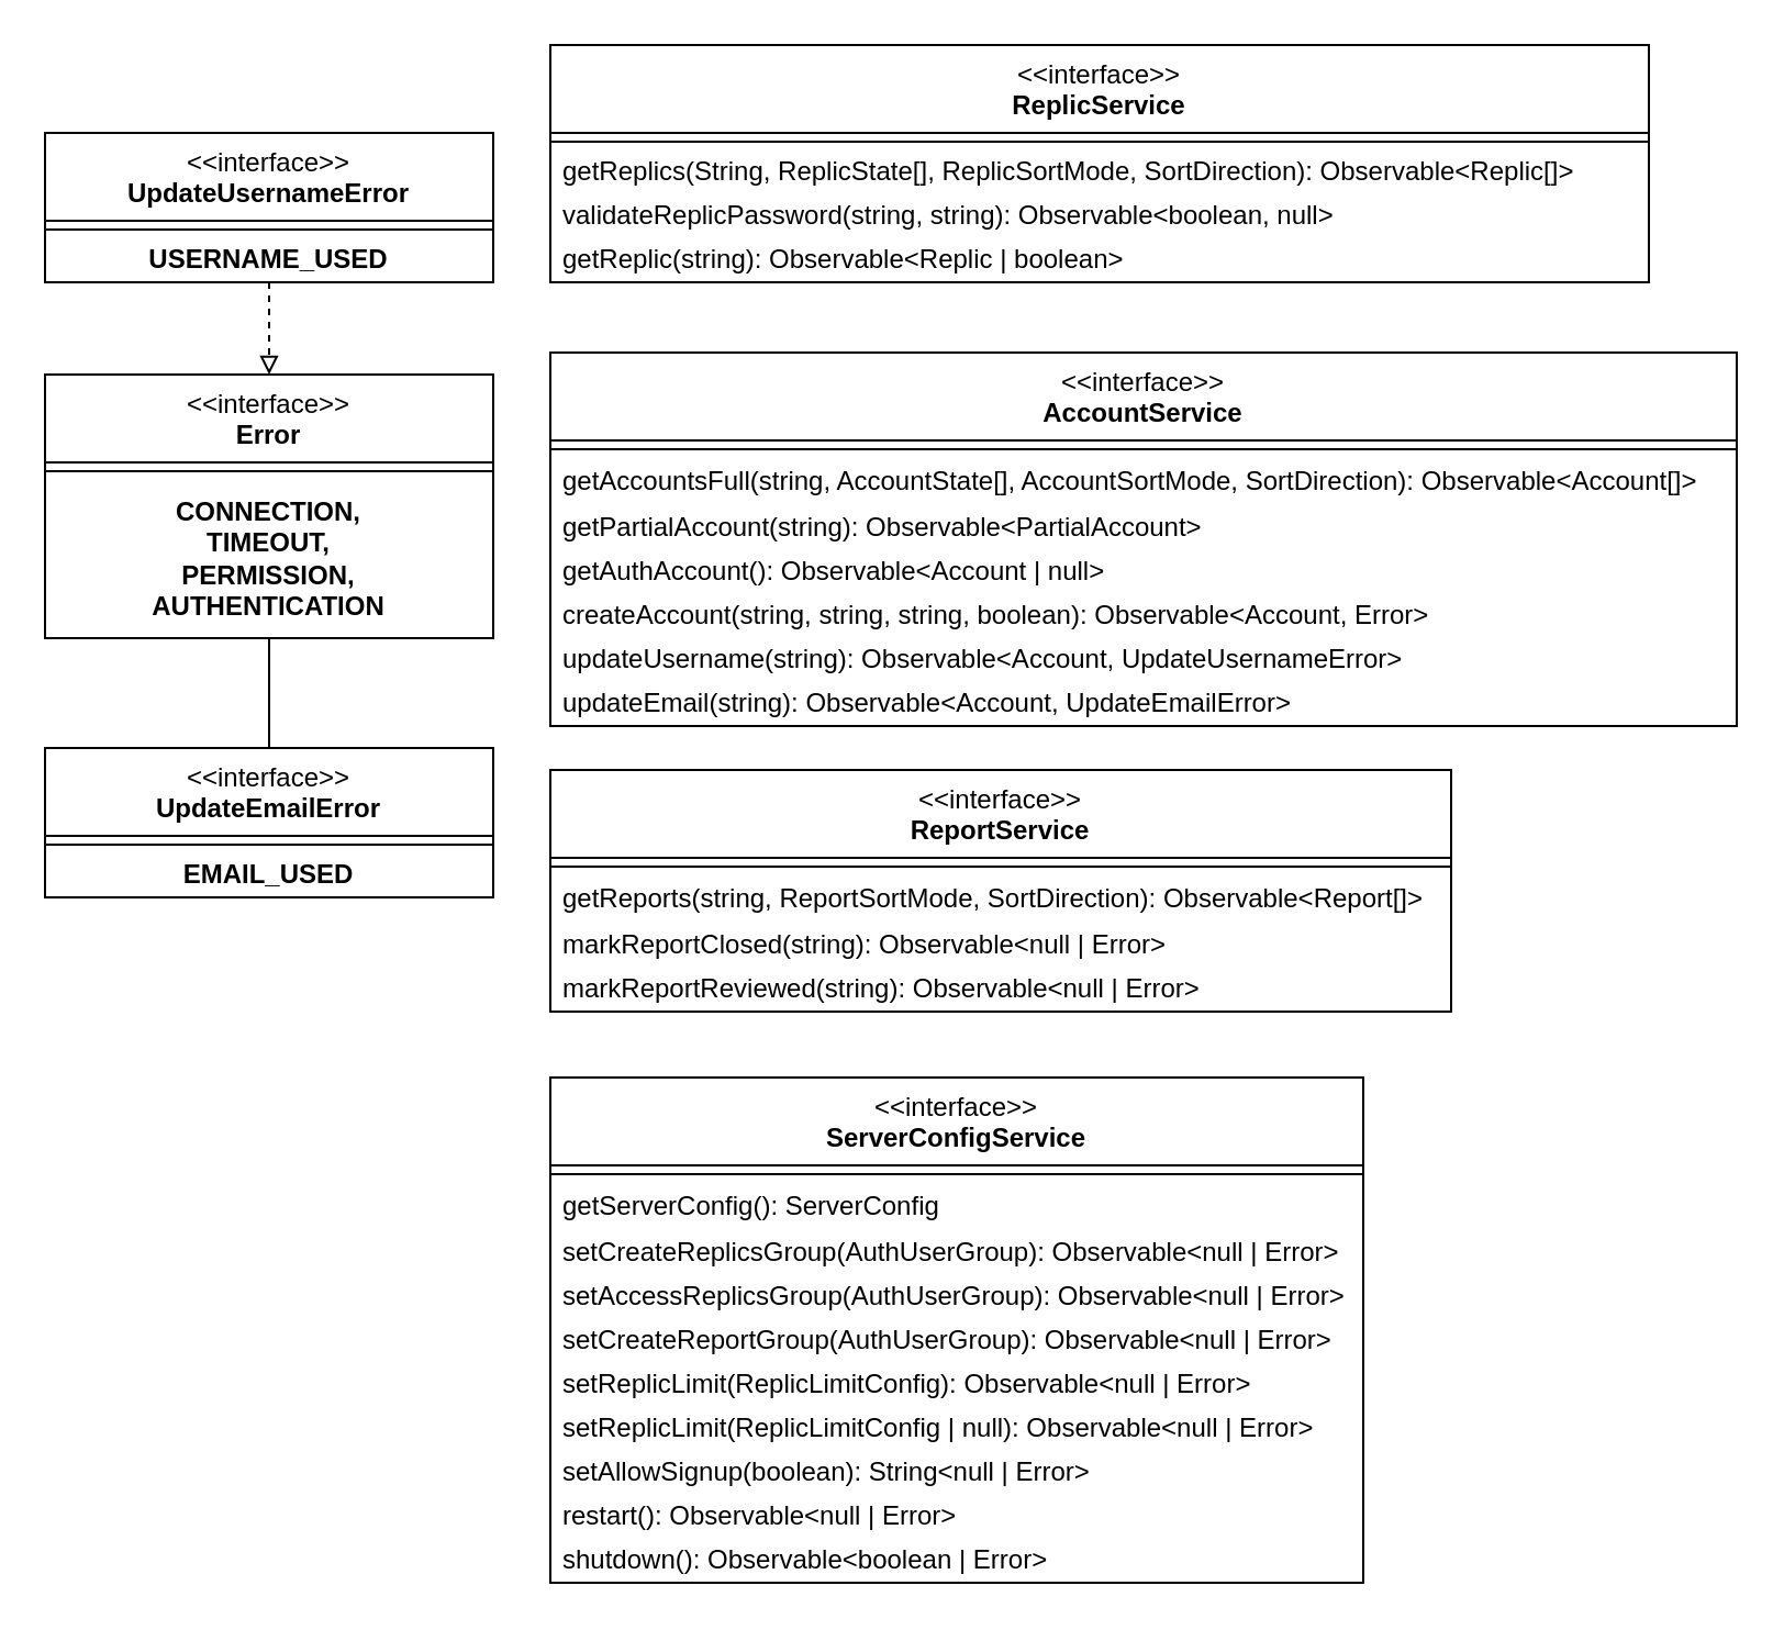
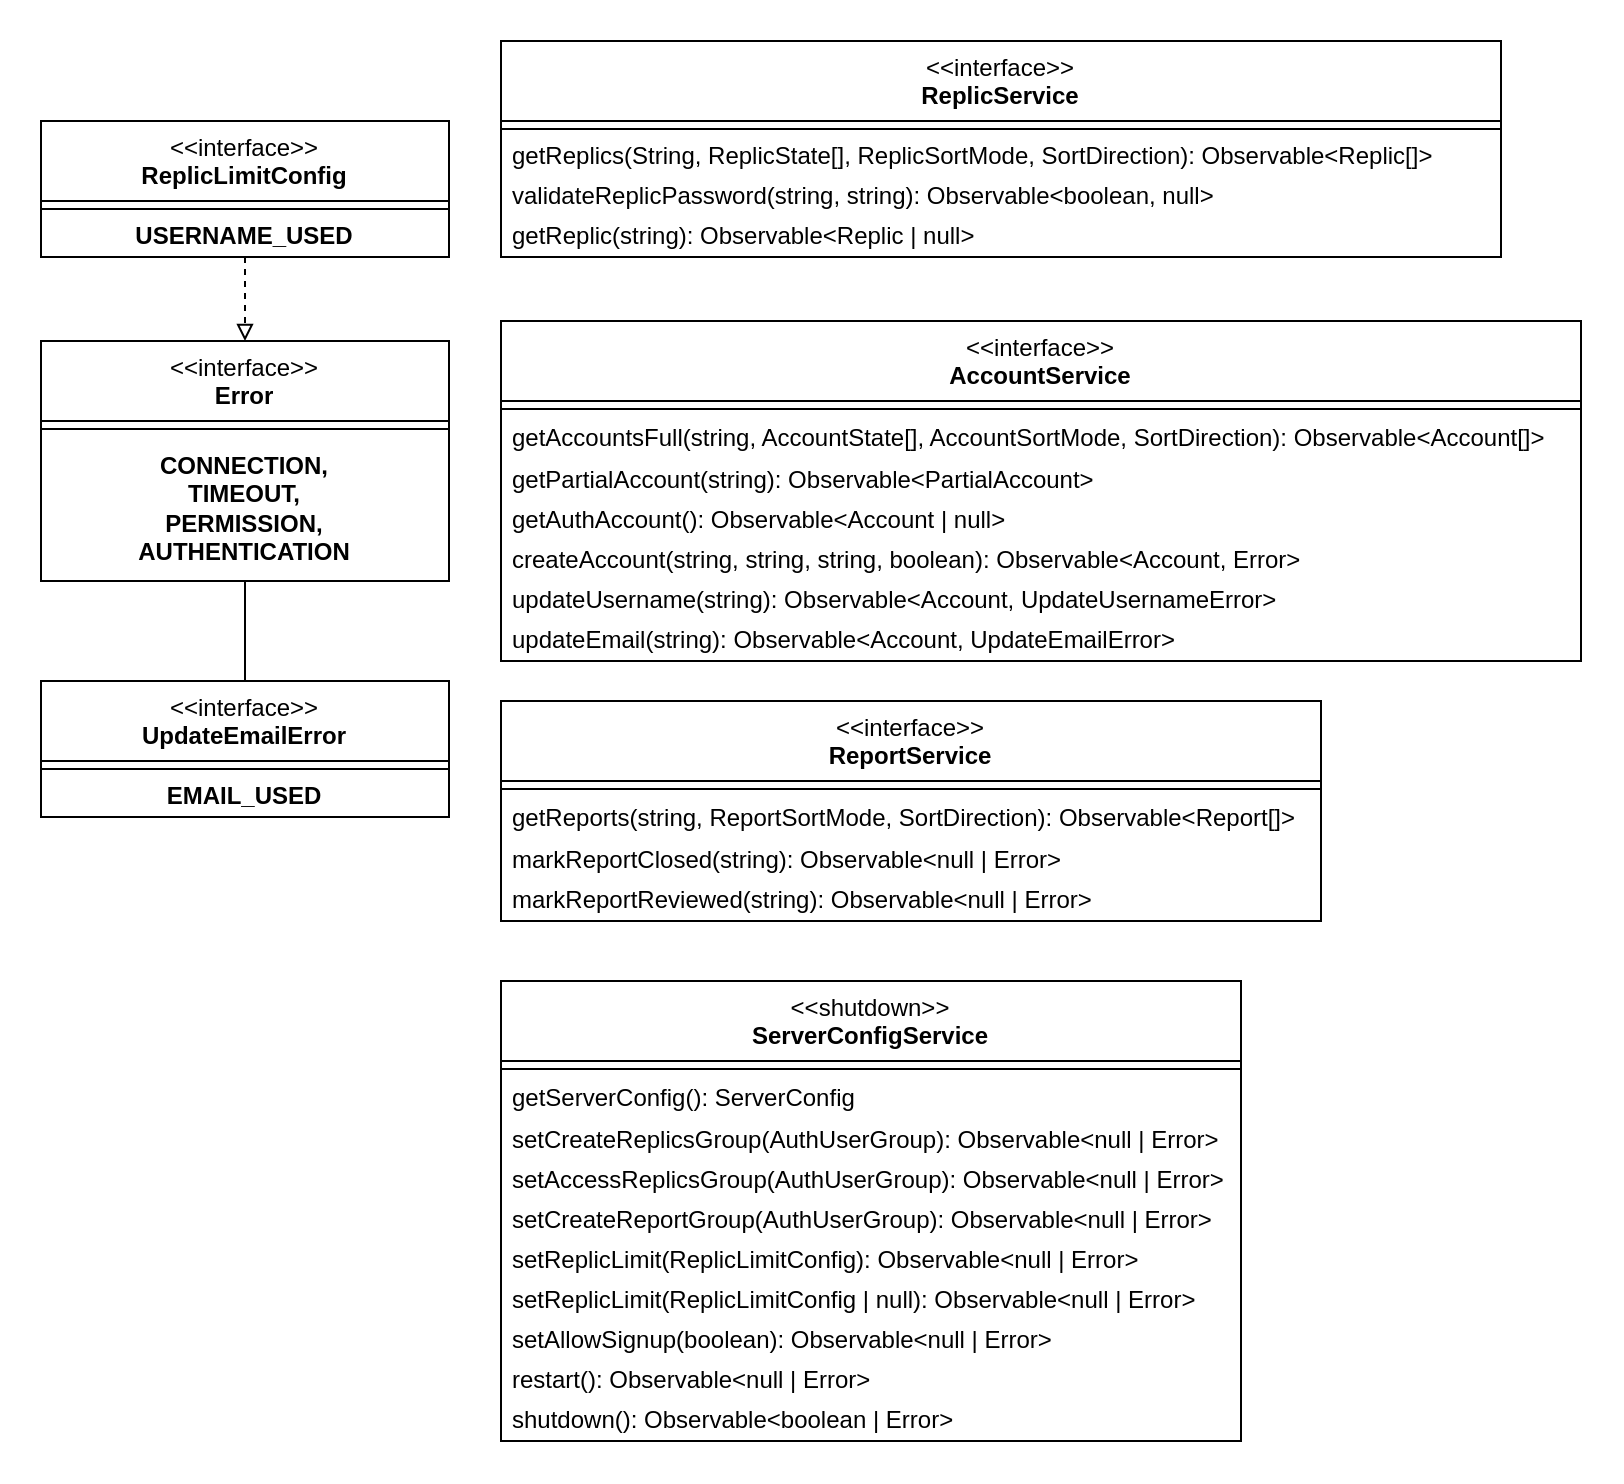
- <mxCell id="32" value="&amp;lt;&amp;lt;interface&amp;gt;&amp;gt;&lt;br&gt;&lt;b&gt;UpdateUsernameError&lt;/b&gt;&lt;div&gt;&lt;br&gt;&lt;/div&gt;" style="swimlane;fontStyle=0;align=center;verticalAlign=top;childLayout=stackLayout;horizontal=1;startSize=40;horizontalStack=0;resizeParent=1;resizeParentMax=0;resizeLast=0;collapsible=0;marginBottom=0;html=1;whiteSpace=wrap;" vertex="1" parent="1"><mxGeometry x="20" y="60" width="204" height="68" as="geometry" /></mxCell>
+ <mxCell id="32" value="&amp;lt;&amp;lt;interface&amp;gt;&amp;gt;&lt;br&gt;&lt;b&gt;ReplicLimitConfig&lt;/b&gt;&lt;div&gt;&lt;br&gt;&lt;/div&gt;" style="swimlane;fontStyle=0;align=center;verticalAlign=top;childLayout=stackLayout;horizontal=1;startSize=40;horizontalStack=0;resizeParent=1;resizeParentMax=0;resizeLast=0;collapsible=0;marginBottom=0;html=1;whiteSpace=wrap;" vertex="1" parent="1"><mxGeometry x="20" y="60" width="204" height="68" as="geometry" /></mxCell>
- <mxCell id="6" value="getReplic(string): Observable&amp;lt;Replic | boolean&amp;gt;" style="text;html=1;strokeColor=none;fillColor=none;align=left;verticalAlign=middle;spacingLeft=4;spacingRight=4;overflow=hidden;rotatable=0;points=[[0,0.5],[1,0.5]];portConstraint=eastwest;whiteSpace=wrap;" vertex="1" parent="2"><mxGeometry y="88" width="500" height="20" as="geometry" /></mxCell>
+ <mxCell id="6" value="getReplic(string): Observable&amp;lt;Replic | null&amp;gt;" style="text;html=1;strokeColor=none;fillColor=none;align=left;verticalAlign=middle;spacingLeft=4;spacingRight=4;overflow=hidden;rotatable=0;points=[[0,0.5],[1,0.5]];portConstraint=eastwest;whiteSpace=wrap;" vertex="1" parent="2"><mxGeometry y="88" width="500" height="20" as="geometry" /></mxCell>
- <mxCell id="20" value="&lt;div&gt;&amp;lt;&amp;lt;interface&amp;gt;&amp;gt;&lt;/div&gt;&lt;div&gt;&lt;b&gt;ServerConfigService&lt;/b&gt;&lt;/div&gt;&lt;div&gt;&lt;br&gt;&lt;/div&gt;" style="swimlane;fontStyle=0;align=center;verticalAlign=top;childLayout=stackLayout;horizontal=1;startSize=40;horizontalStack=0;resizeParent=1;resizeParentMax=0;resizeLast=0;collapsible=0;marginBottom=0;html=1;whiteSpace=wrap;" vertex="1" parent="1"><mxGeometry x="250" y="490" width="370" height="230" as="geometry" /></mxCell>
+ <mxCell id="20" value="&lt;div&gt;&amp;lt;&amp;lt;shutdown&amp;gt;&amp;gt;&lt;/div&gt;&lt;div&gt;&lt;b&gt;ServerConfigService&lt;/b&gt;&lt;/div&gt;&lt;div&gt;&lt;br&gt;&lt;/div&gt;" style="swimlane;fontStyle=0;align=center;verticalAlign=top;childLayout=stackLayout;horizontal=1;startSize=40;horizontalStack=0;resizeParent=1;resizeParentMax=0;resizeLast=0;collapsible=0;marginBottom=0;html=1;whiteSpace=wrap;" vertex="1" parent="1"><mxGeometry x="250" y="490" width="370" height="230" as="geometry" /></mxCell>
- <mxCell id="28" value="setAllowSignup(boolean): String&amp;lt;null | Error&amp;gt;" style="text;html=1;strokeColor=none;fillColor=none;align=left;verticalAlign=middle;spacingLeft=4;spacingRight=4;overflow=hidden;rotatable=0;points=[[0,0.5],[1,0.5]];portConstraint=eastwest;whiteSpace=wrap;" vertex="1" parent="20"><mxGeometry y="170" width="370" height="20" as="geometry" /></mxCell>
+ <mxCell id="28" value="setAllowSignup(boolean): Observable&amp;lt;null | Error&amp;gt;" style="text;html=1;strokeColor=none;fillColor=none;align=left;verticalAlign=middle;spacingLeft=4;spacingRight=4;overflow=hidden;rotatable=0;points=[[0,0.5],[1,0.5]];portConstraint=eastwest;whiteSpace=wrap;" vertex="1" parent="20"><mxGeometry y="170" width="370" height="20" as="geometry" /></mxCell>
